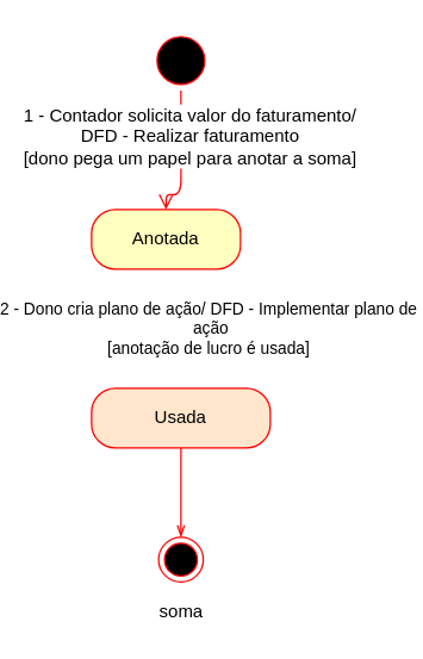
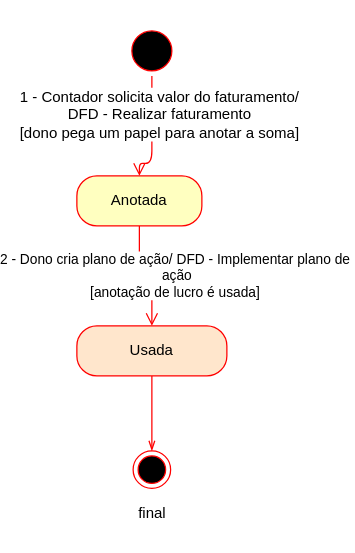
+ <mxCell id="7" value="" style="edgeStyle=orthogonalEdgeStyle;html=1;verticalAlign=bottom;endArrow=open;endSize=8;strokeColor=#ff0000;entryX=0.5;entryY=0;entryDx=0;entryDy=0;exitX=0.5;exitY=1;exitDx=0;exitDy=0;" parent="1" target="9" edge="1" source="6"><mxGeometry relative="1" as="geometry"><mxPoint x="79.76" y="240" as="targetPoint" /><mxPoint x="80" y="190" as="sourcePoint" /><Array as="points" /></mxGeometry></mxCell>
- <mxCell id="10" value="soma" style="text;html=1;align=center;verticalAlign=middle;resizable=0;points=[];autosize=1;" parent="1" vertex="1"><mxGeometry x="60" y="400" width="40" height="20" as="geometry" /></mxCell>
+ <mxCell id="10" value="final" style="text;html=1;align=center;verticalAlign=middle;resizable=0;points=[];autosize=1;" parent="1" vertex="1"><mxGeometry x="60" y="400" width="40" height="20" as="geometry" /></mxCell>
